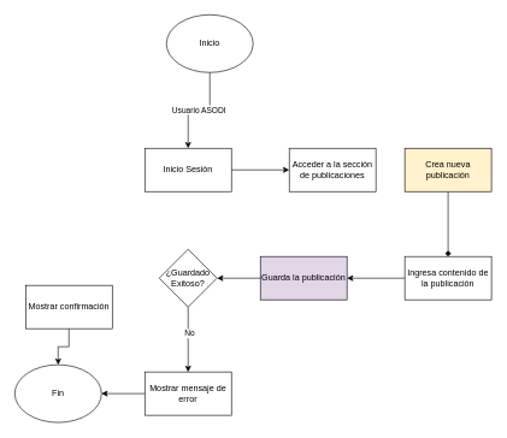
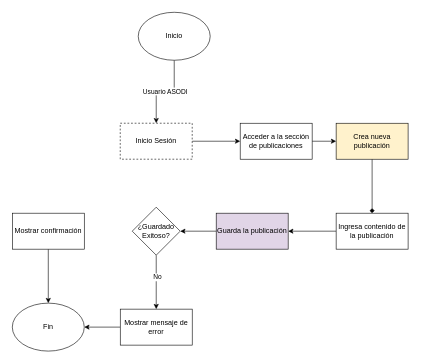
- <mxCell id="6" value="Inicio Sesión" style="whiteSpace=wrap;html=1;" vertex="1" parent="1"><mxGeometry x="200" y="205" width="120" height="60" as="geometry" /></mxCell>
+ <mxCell id="6" value="Inicio Sesión" style="whiteSpace=wrap;html=1;dashed=1;" vertex="1" parent="1"><mxGeometry x="200" y="205" width="120" height="60" as="geometry" /></mxCell>
+ <mxCell id="7" value="" style="edgeStyle=orthogonalEdgeStyle;rounded=0;orthogonalLoop=1;jettySize=auto;html=1;" edge="1" parent="1" source="8" target="10"><mxGeometry relative="1" as="geometry" /></mxCell>
- <mxCell id="21" value="Mostrar confirmación" style="whiteSpace=wrap;html=1;" vertex="1" parent="1"><mxGeometry x="35" y="395" width="120" height="60" as="geometry" /></mxCell>
+ <mxCell id="21" value="Mostrar confirmación" style="whiteSpace=wrap;html=1;" vertex="1" parent="1"><mxGeometry x="20" y="355" width="120" height="60" as="geometry" /></mxCell>
